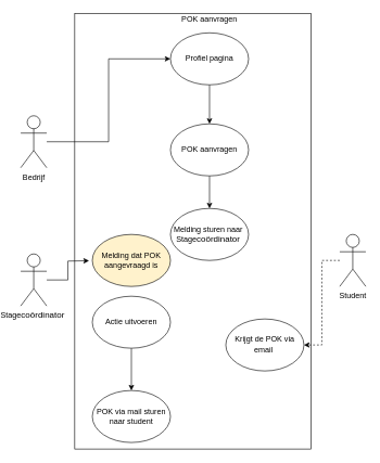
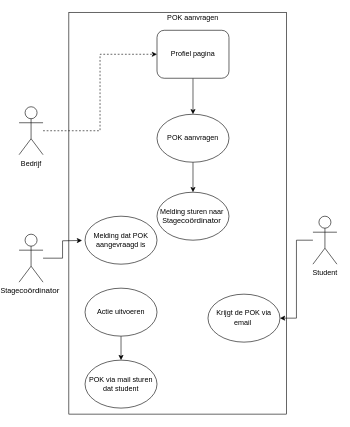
- <mxCell id="5" value="Profiel pagina" style="ellipse;whiteSpace=wrap;html=1;" vertex="1" parent="1"><mxGeometry x="250" y="50" width="120" height="80" as="geometry" /></mxCell>
+ <mxCell id="5" value="Profiel pagina" style="whiteSpace=wrap;html=1;rounded=1;" vertex="1" parent="1"><mxGeometry x="250" y="50" width="120" height="80" as="geometry" /></mxCell>
- <mxCell id="11" style="edgeStyle=orthogonalEdgeStyle;rounded=0;orthogonalLoop=1;jettySize=auto;html=1;entryX=0;entryY=0.5;entryDx=0;entryDy=0;" edge="1" parent="1" source="12" target="5"><mxGeometry relative="1" as="geometry" /></mxCell>
+ <mxCell id="11" style="edgeStyle=orthogonalEdgeStyle;rounded=0;orthogonalLoop=1;jettySize=auto;html=1;entryX=0;entryY=0.5;entryDx=0;entryDy=0;dashed=1;" edge="1" parent="1" source="12" target="5"><mxGeometry relative="1" as="geometry" /></mxCell>
- <mxCell id="18" value="Melding dat POK aangevraagd is" style="ellipse;whiteSpace=wrap;html=1;fillColor=#fff2cc;" vertex="1" parent="1"><mxGeometry x="130" y="360" width="120" height="80" as="geometry" /></mxCell>
+ <mxCell id="18" value="Melding dat POK aangevraagd is" style="ellipse;whiteSpace=wrap;html=1;" vertex="1" parent="1"><mxGeometry x="130" y="360" width="120" height="80" as="geometry" /></mxCell>
- <mxCell id="15" style="edgeStyle=orthogonalEdgeStyle;rounded=0;orthogonalLoop=1;jettySize=auto;html=1;entryX=1;entryY=0.5;entryDx=0;entryDy=0;dashed=1;" edge="1" parent="1" source="16" target="19"><mxGeometry relative="1" as="geometry" /></mxCell>
+ <mxCell id="15" style="edgeStyle=orthogonalEdgeStyle;rounded=0;orthogonalLoop=1;jettySize=auto;html=1;entryX=1;entryY=0.5;entryDx=0;entryDy=0;" edge="1" parent="1" source="16" target="19"><mxGeometry relative="1" as="geometry" /></mxCell>
- <mxCell id="9" value="Actie uitvoeren" style="ellipse;whiteSpace=wrap;html=1;" vertex="1" parent="1"><mxGeometry x="130" y="455" width="120" height="80" as="geometry" /></mxCell>
+ <mxCell id="9" value="Actie uitvoeren" style="ellipse;whiteSpace=wrap;html=1;" vertex="1" parent="1"><mxGeometry x="130" y="480" width="120" height="80" as="geometry" /></mxCell>
- <mxCell id="10" value="POK via mail sturen&lt;br&gt;naar student" style="ellipse;whiteSpace=wrap;html=1;" vertex="1" parent="1"><mxGeometry x="130" y="600" width="120" height="80" as="geometry" /></mxCell>
+ <mxCell id="10" value="POK via mail sturen&lt;br&gt;dat student" style="ellipse;whiteSpace=wrap;html=1;" vertex="1" parent="1"><mxGeometry x="130" y="600" width="120" height="80" as="geometry" /></mxCell>
